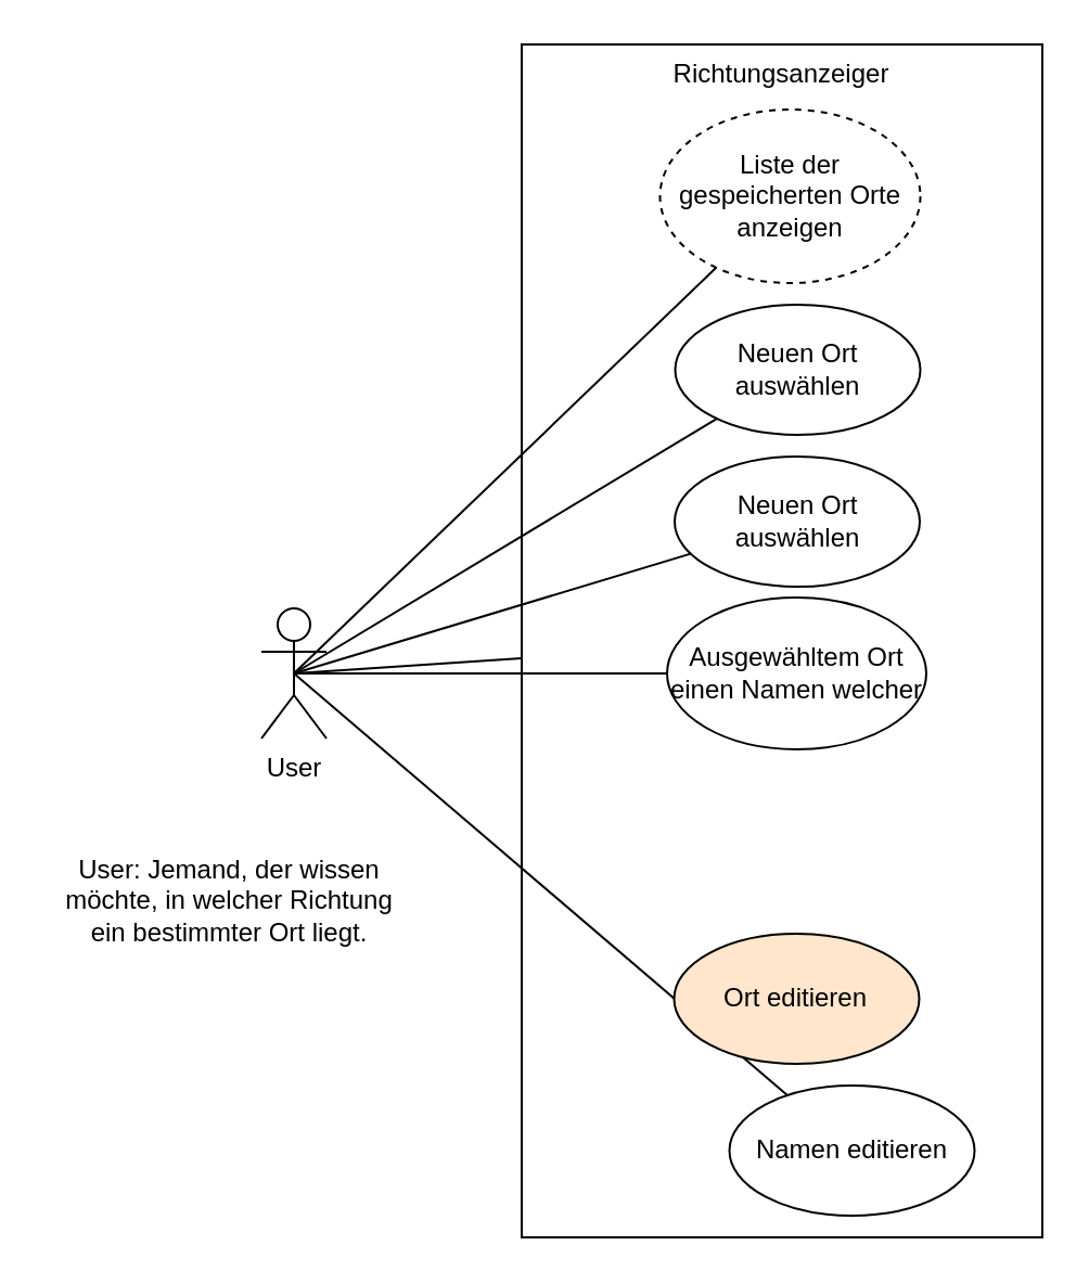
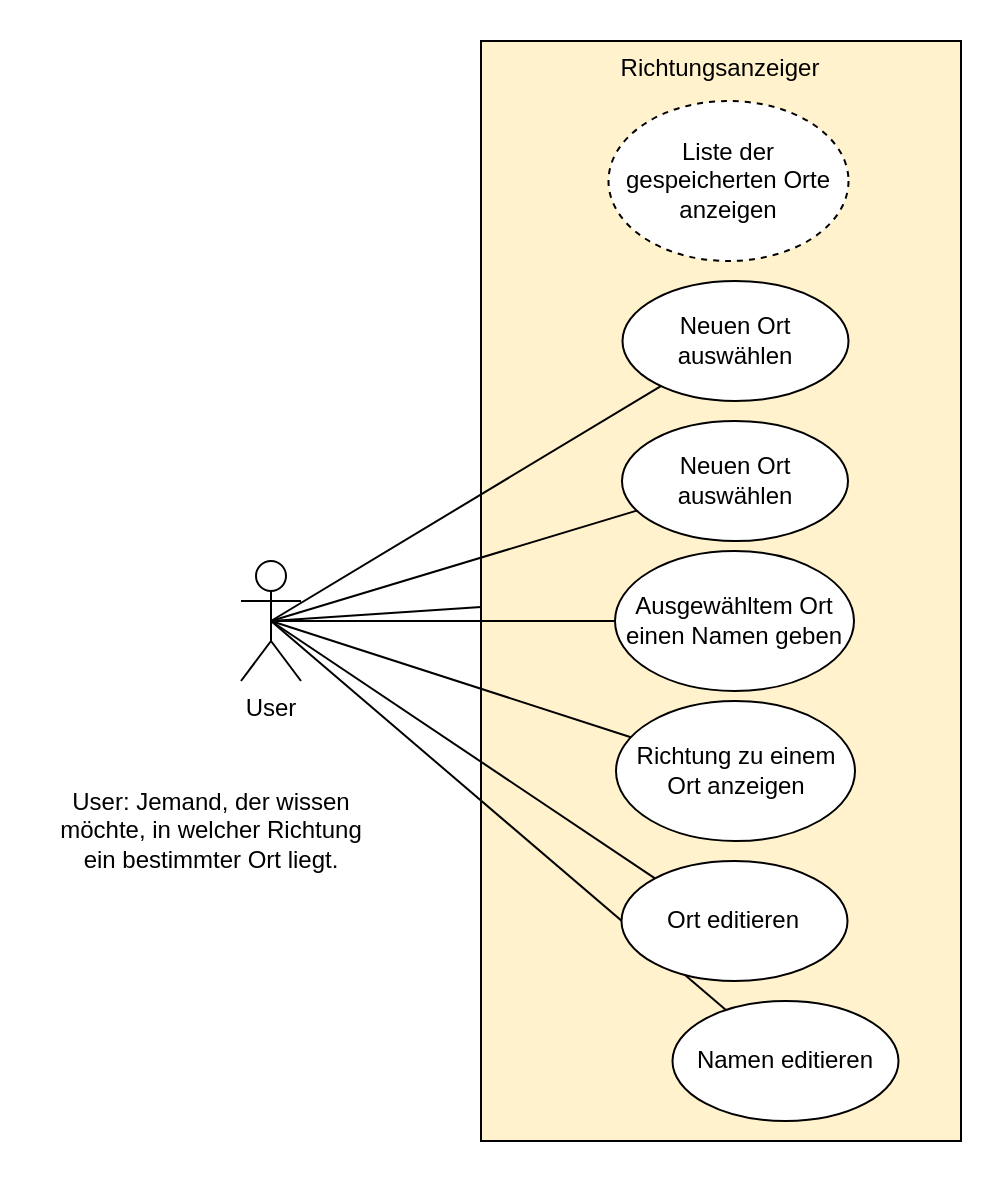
- <mxCell id="2" value="Richtungsanzeiger" style="rounded=0;whiteSpace=wrap;html=1;verticalAlign=top;" vertex="1" parent="1"><mxGeometry x="240" y="20" width="240" height="550" as="geometry" /></mxCell>
+ <mxCell id="2" value="Richtungsanzeiger" style="rounded=0;whiteSpace=wrap;html=1;verticalAlign=top;fillColor=#fff2cc;" vertex="1" parent="1"><mxGeometry x="240" y="20" width="240" height="550" as="geometry" /></mxCell>
- <mxCell id="7" style="edgeStyle=none;rounded=0;orthogonalLoop=1;jettySize=auto;html=1;exitX=0.5;exitY=0.5;exitDx=0;exitDy=0;exitPerimeter=0;endArrow=none;endFill=0;" edge="1" parent="1" source="10" target="12"><mxGeometry relative="1" as="geometry" /></mxCell>
+ <mxCell id="7" style="edgeStyle=none;rounded=0;orthogonalLoop=1;jettySize=auto;html=1;exitX=0.5;exitY=0.5;exitDx=0;exitDy=0;exitPerimeter=0;entryX=0;entryY=0;entryDx=0;entryDy=0;endArrow=none;endFill=0;" edge="1" parent="1" source="10" target="17"><mxGeometry relative="1" as="geometry" /></mxCell>
- <mxCell id="14" value="&lt;div&gt;Ausgewähltem Ort einen Namen welcher&lt;/div&gt;" style="ellipse;whiteSpace=wrap;html=1;" vertex="1" parent="1"><mxGeometry x="307" y="275" width="119.5" height="70" as="geometry" /></mxCell>
+ <mxCell id="14" value="&lt;div&gt;Ausgewähltem Ort einen Namen geben&lt;/div&gt;" style="ellipse;whiteSpace=wrap;html=1;" vertex="1" parent="1"><mxGeometry x="307" y="275" width="119.5" height="70" as="geometry" /></mxCell>
+ <mxCell id="6" style="edgeStyle=none;rounded=0;orthogonalLoop=1;jettySize=auto;html=1;exitX=0.5;exitY=0.5;exitDx=0;exitDy=0;exitPerimeter=0;endArrow=none;endFill=0;" edge="1" parent="1" source="10" target="16"><mxGeometry relative="1" as="geometry" /></mxCell>
+ <mxCell id="16" value="Richtung zu einem Ort anzeigen" style="ellipse;whiteSpace=wrap;html=1;" vertex="1" parent="1"><mxGeometry x="307.5" y="350" width="119.5" height="70" as="geometry" /></mxCell>
- <mxCell id="17" value="Ort editieren" style="ellipse;whiteSpace=wrap;html=1;fillColor=#ffe6cc;" vertex="1" parent="1"><mxGeometry x="310.25" y="430" width="113" height="60" as="geometry" /></mxCell>
+ <mxCell id="17" value="Ort editieren" style="ellipse;whiteSpace=wrap;html=1;" vertex="1" parent="1"><mxGeometry x="310.25" y="430" width="113" height="60" as="geometry" /></mxCell>
